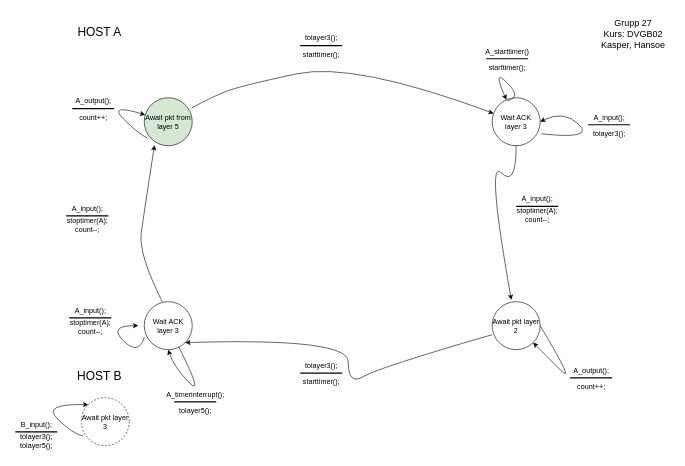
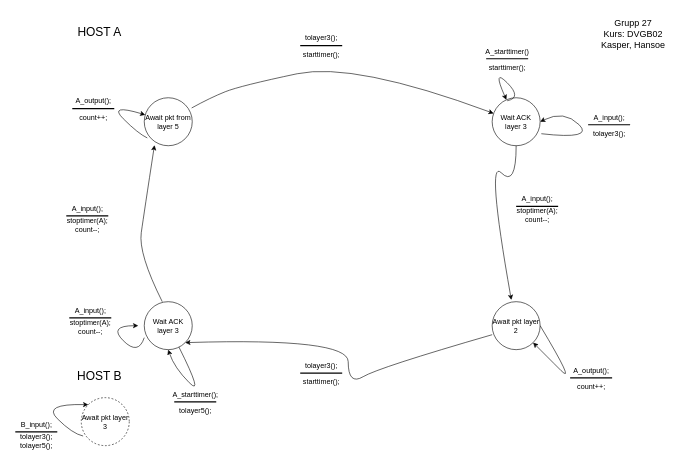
- <mxCell id="2" value="Await pkt from layer 5" style="ellipse;whiteSpace=wrap;html=1;aspect=fixed;fillColor=#d5e8d4;" vertex="1" parent="1"><mxGeometry x="240" y="162" width="80" height="80" as="geometry" /></mxCell>
+ <mxCell id="2" value="Await pkt from layer 5" style="ellipse;whiteSpace=wrap;html=1;aspect=fixed;" vertex="1" parent="1"><mxGeometry x="240" y="162" width="80" height="80" as="geometry" /></mxCell>
- <mxCell id="25" value="A_timerinterrupt();" style="text;html=1;align=center;verticalAlign=middle;resizable=0;points=[];autosize=1;strokeColor=none;fillColor=none;" vertex="1" parent="1"><mxGeometry x="265" y="642" width="120" height="30" as="geometry" /></mxCell>
+ <mxCell id="25" value="A_starttimer();" style="text;html=1;align=center;verticalAlign=middle;resizable=0;points=[];autosize=1;strokeColor=none;fillColor=none;" vertex="1" parent="1"><mxGeometry x="265" y="642" width="120" height="30" as="geometry" /></mxCell>
